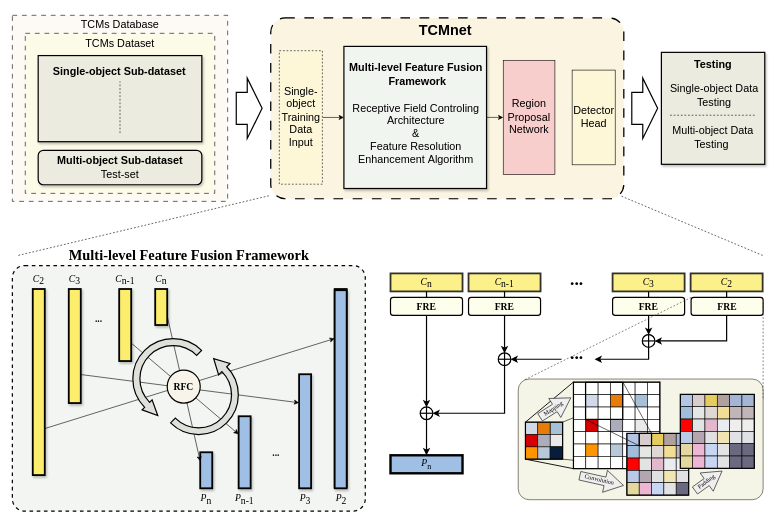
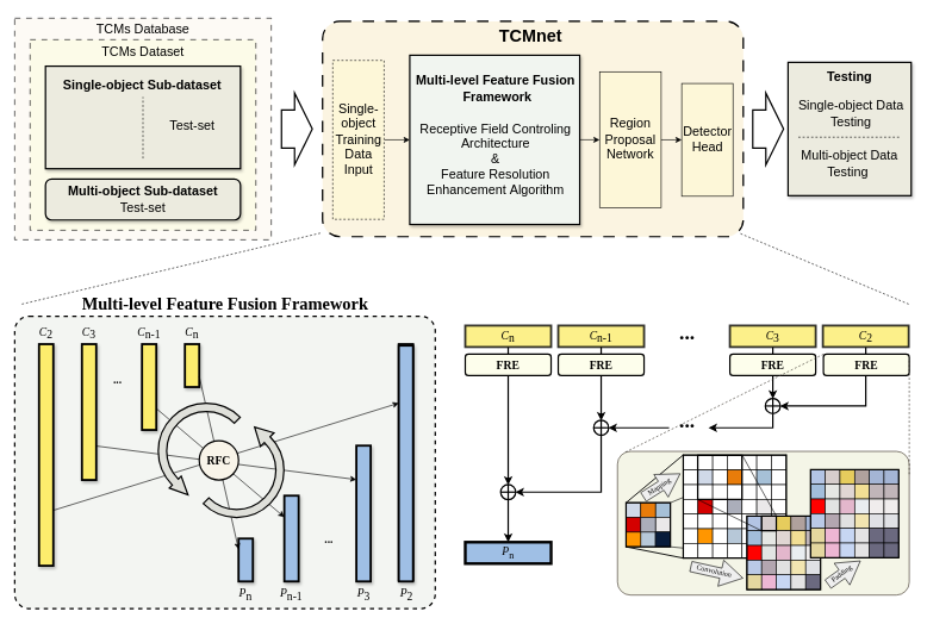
+ <mxCell id="11" value="Test-set" style="text;html=1;align=center;verticalAlign=middle;resizable=0;points=[];autosize=1;strokeColor=none;fillColor=none;fontSize=18;" vertex="1" parent="1"><mxGeometry x="222.556" y="156.192" width="90" height="40" as="geometry" /></mxCell>
- <mxCell id="16" value="Region&lt;br style=&quot;font-size: 18px;&quot;&gt;Proposal&lt;br style=&quot;font-size: 18px;&quot;&gt;Network" style="rounded=0;whiteSpace=wrap;html=1;fontSize=18;fillColor=#f8cecc;" vertex="1" parent="1"><mxGeometry x="837.827" y="99.933" width="86.087" height="190.467" as="geometry" /></mxCell>
+ <mxCell id="16" value="Region&lt;br style=&quot;font-size: 18px;&quot;&gt;Proposal&lt;br style=&quot;font-size: 18px;&quot;&gt;Network" style="rounded=0;whiteSpace=wrap;html=1;fontSize=18;fillColor=#fdf7d8;" vertex="1" parent="1"><mxGeometry x="837.827" y="99.933" width="86.087" height="190.467" as="geometry" /></mxCell>
+ <mxCell id="19" style="edgeStyle=orthogonalEdgeStyle;rounded=0;orthogonalLoop=1;jettySize=auto;html=1;entryX=0;entryY=0.5;entryDx=0;entryDy=0;fontSize=18;" edge="1" parent="1" source="16" target="18"><mxGeometry relative="1" as="geometry" /></mxCell>
